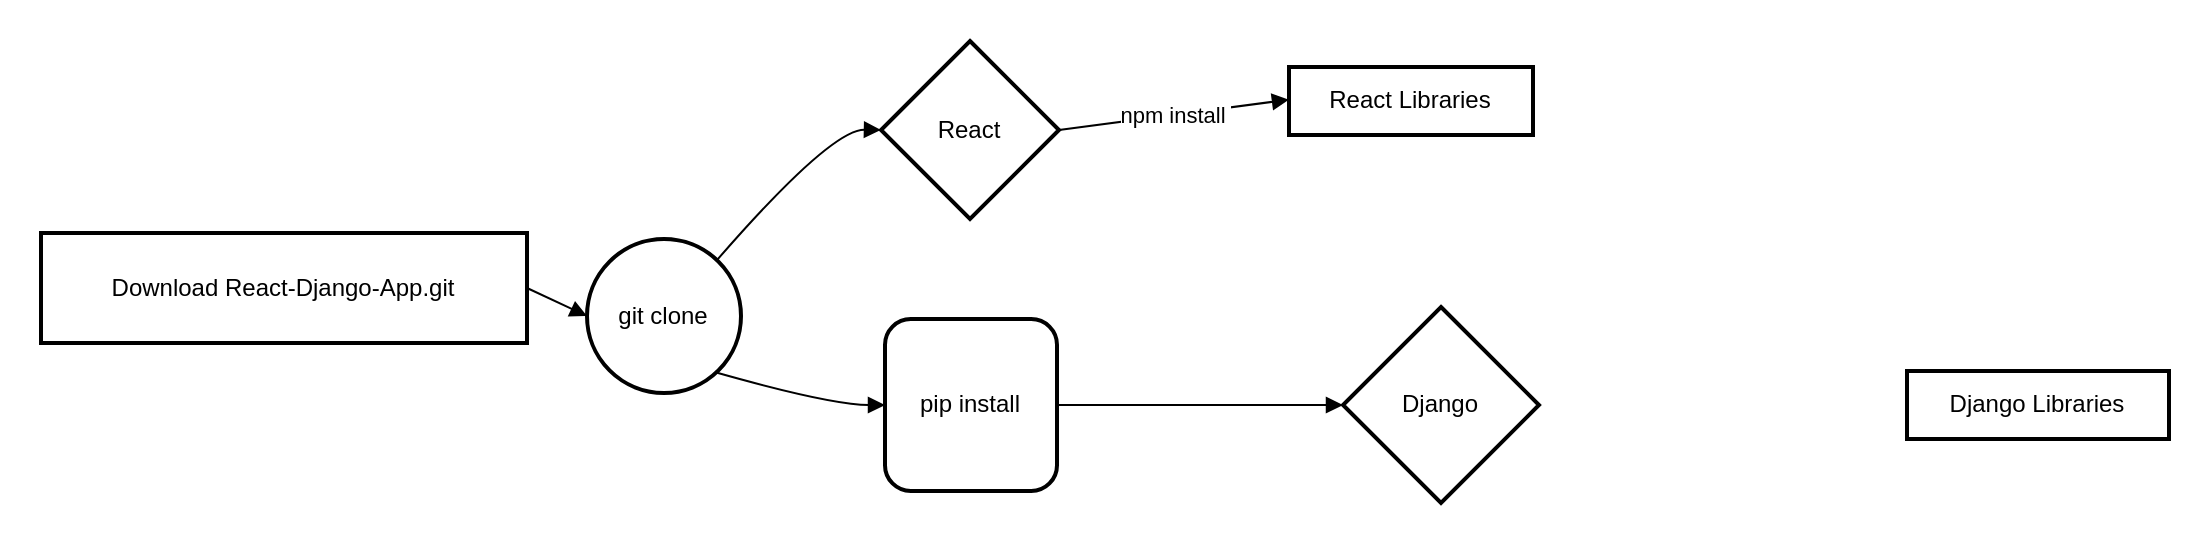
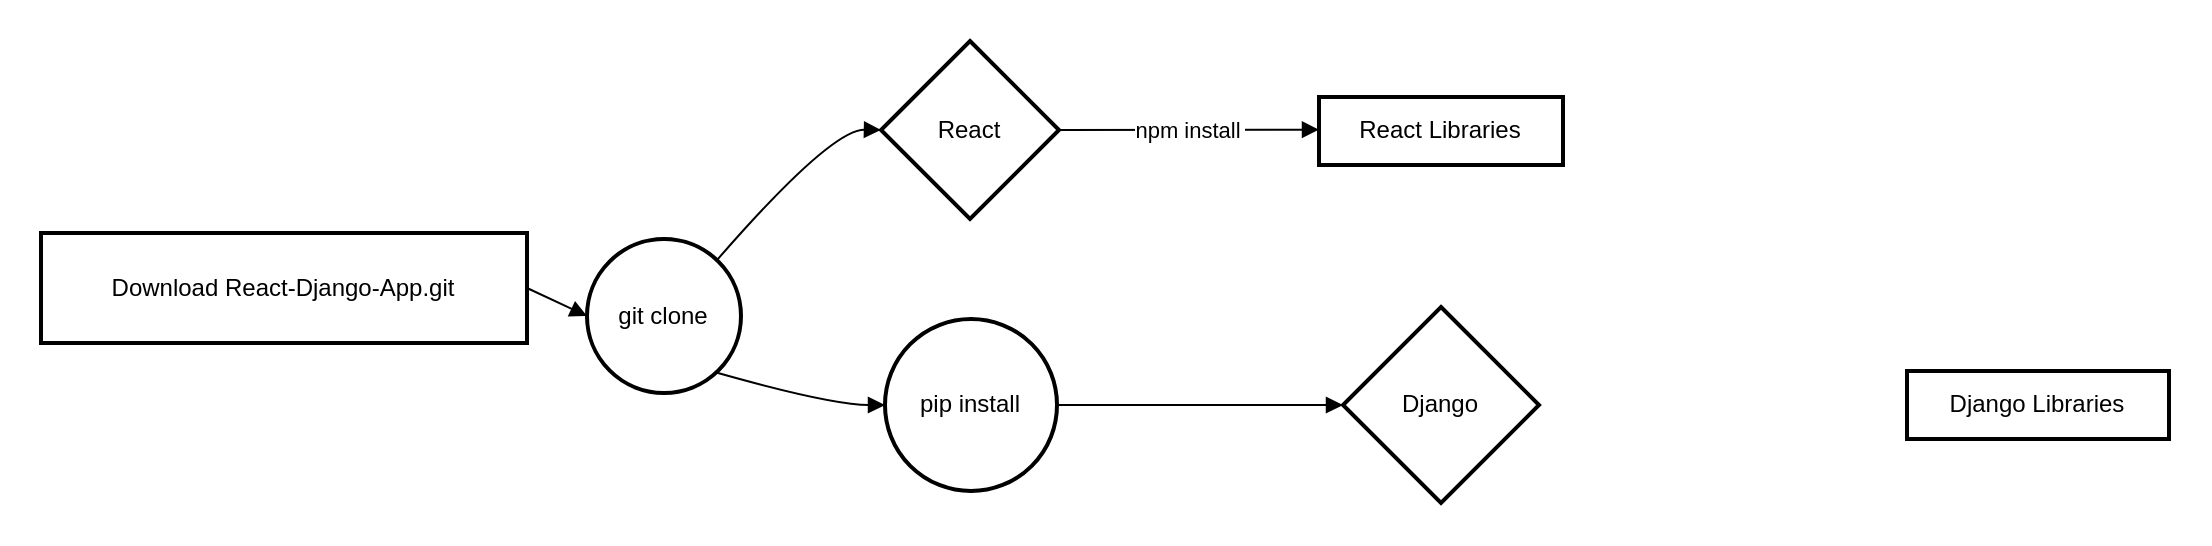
- <mxCell id="5" value="React Libraries" style="whiteSpace=wrap;strokeWidth=2;" vertex="1" parent="1"><mxGeometry x="644" y="33" width="122" height="34" as="geometry" /></mxCell>
+ <mxCell id="5" value="React Libraries" style="whiteSpace=wrap;strokeWidth=2;" vertex="1" parent="1"><mxGeometry x="659" y="48" width="122" height="34" as="geometry" /></mxCell>
- <mxCell id="6" value="pip install" style="aspect=fixed;strokeWidth=2;whiteSpace=wrap;rounded=1;" vertex="1" parent="1"><mxGeometry x="442" y="159" width="86" height="86" as="geometry" /></mxCell>
+ <mxCell id="6" value="pip install" style="ellipse;aspect=fixed;strokeWidth=2;whiteSpace=wrap;" vertex="1" parent="1"><mxGeometry x="442" y="159" width="86" height="86" as="geometry" /></mxCell>
